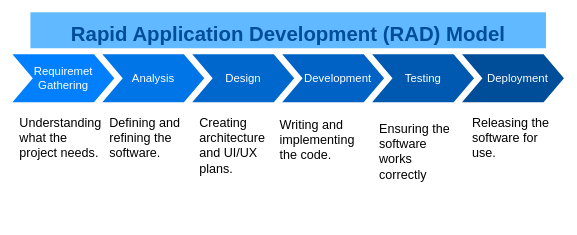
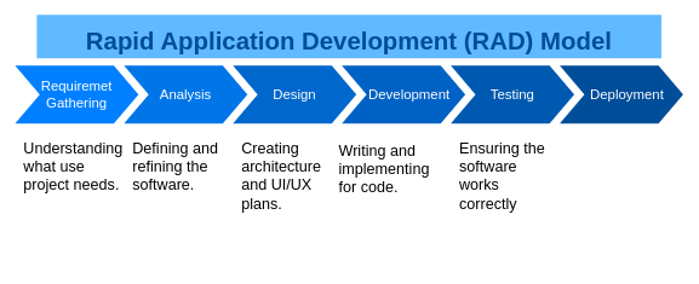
- <mxCell id="9" value="Understanding what the project needs." style="text;spacingTop=-5;fillColor=#ffffff;whiteSpace=wrap;html=1;align=left;fontSize=21;fontFamily=Helvetica;fillColor=none;strokeColor=none;" vertex="1" parent="1"><mxGeometry x="30" y="190" width="140" height="112" as="geometry" /></mxCell>
+ <mxCell id="9" value="Understanding what use project needs." style="text;spacingTop=-5;fillColor=#ffffff;whiteSpace=wrap;html=1;align=left;fontSize=21;fontFamily=Helvetica;fillColor=none;strokeColor=none;" vertex="1" parent="1"><mxGeometry x="30" y="190" width="140" height="112" as="geometry" /></mxCell>
- <mxCell id="12" value="Writing and implementing the code." style="text;spacingTop=-5;fillColor=#ffffff;whiteSpace=wrap;html=1;align=left;fontSize=21;fontFamily=Helvetica;fillColor=none;strokeColor=none;" vertex="1" parent="1"><mxGeometry x="464" y="193" width="140" height="163" as="geometry" /></mxCell>
+ <mxCell id="12" value="Writing and implementing for code." style="text;spacingTop=-5;fillColor=#ffffff;whiteSpace=wrap;html=1;align=left;fontSize=21;fontFamily=Helvetica;fillColor=none;strokeColor=none;" vertex="1" parent="1"><mxGeometry x="464" y="193" width="140" height="163" as="geometry" /></mxCell>
- <mxCell id="14" value="Releasing the software for use." style="text;spacingTop=-5;fillColor=#ffffff;whiteSpace=wrap;html=1;align=left;fontSize=21;fontFamily=Helvetica;fillColor=none;strokeColor=none;" vertex="1" parent="1"><mxGeometry x="785" y="190" width="140" height="112" as="geometry" /></mxCell>
- <mxCell id="13" value="Ensuring the software works correctly" style="text;spacingTop=-5;fillColor=#ffffff;whiteSpace=wrap;html=1;align=left;fontSize=21;fontFamily=Helvetica;fillColor=none;strokeColor=none;" vertex="1" parent="1"><mxGeometry x="630" y="200" width="140" height="136" as="geometry" /></mxCell>
+ <mxCell id="13" value="Ensuring the software works correctly" style="text;spacingTop=-5;fillColor=#ffffff;whiteSpace=wrap;html=1;align=left;fontSize=21;fontFamily=Helvetica;fillColor=none;strokeColor=none;" vertex="1" parent="1"><mxGeometry x="630" y="190" width="140" height="136" as="geometry" /></mxCell>
